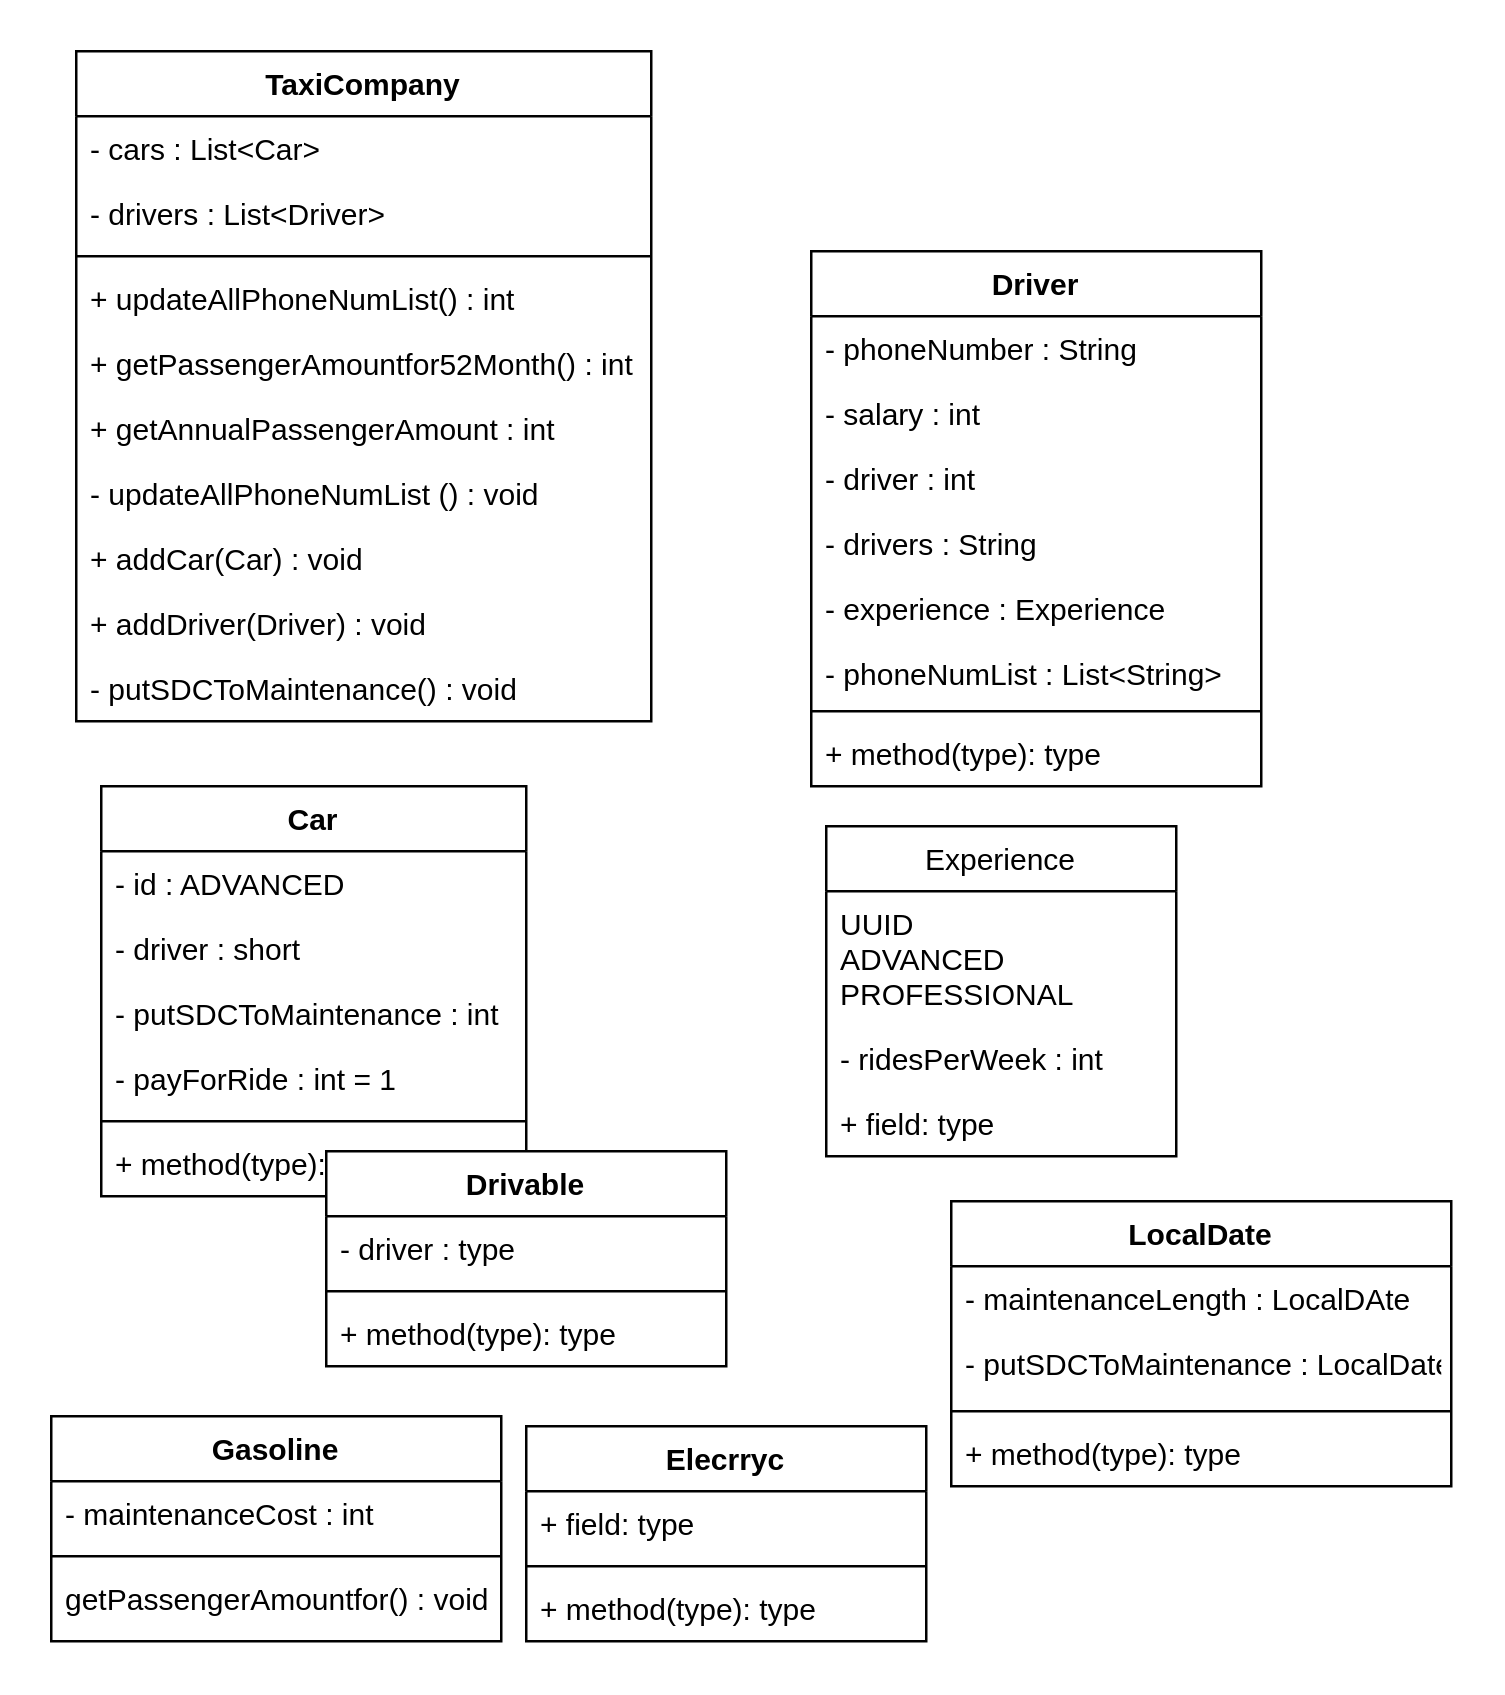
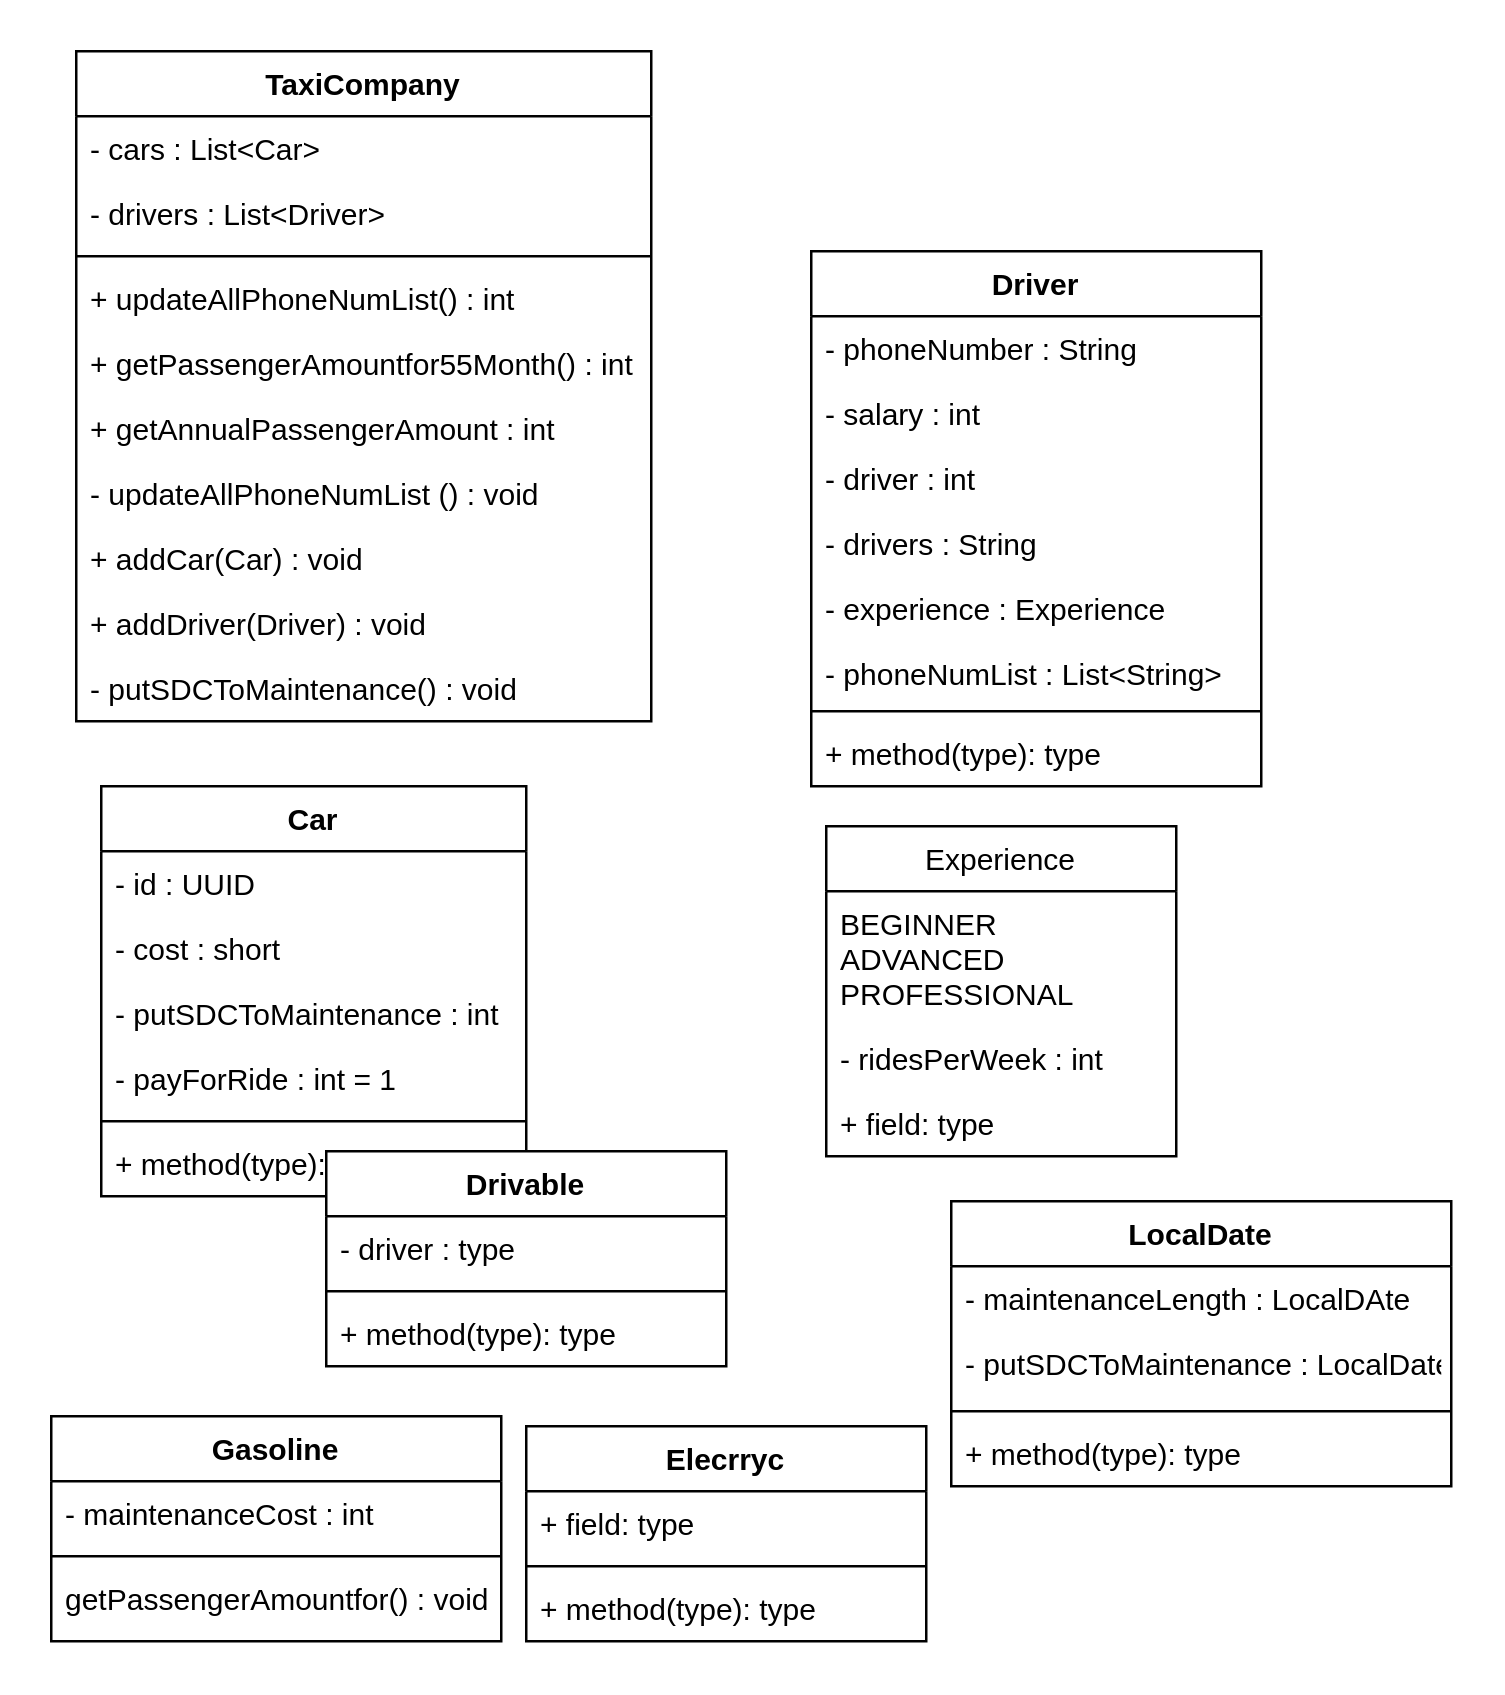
- <mxCell id="7" value="+ getPassengerAmountfor52Month() : int" style="text;strokeColor=none;fillColor=none;align=left;verticalAlign=top;spacingLeft=4;spacingRight=4;overflow=hidden;rotatable=0;points=[[0,0.5],[1,0.5]];portConstraint=eastwest;" vertex="1" parent="2"><mxGeometry y="112" width="230" height="26" as="geometry" /></mxCell>
+ <mxCell id="7" value="+ getPassengerAmountfor55Month() : int" style="text;strokeColor=none;fillColor=none;align=left;verticalAlign=top;spacingLeft=4;spacingRight=4;overflow=hidden;rotatable=0;points=[[0,0.5],[1,0.5]];portConstraint=eastwest;" vertex="1" parent="2"><mxGeometry y="112" width="230" height="26" as="geometry" /></mxCell>
- <mxCell id="14" value="- id : ADVANCED" style="text;strokeColor=none;fillColor=none;align=left;verticalAlign=top;spacingLeft=4;spacingRight=4;overflow=hidden;rotatable=0;points=[[0,0.5],[1,0.5]];portConstraint=eastwest;" vertex="1" parent="13"><mxGeometry y="26" width="170" height="26" as="geometry" /></mxCell>
+ <mxCell id="14" value="- id : UUID" style="text;strokeColor=none;fillColor=none;align=left;verticalAlign=top;spacingLeft=4;spacingRight=4;overflow=hidden;rotatable=0;points=[[0,0.5],[1,0.5]];portConstraint=eastwest;" vertex="1" parent="13"><mxGeometry y="26" width="170" height="26" as="geometry" /></mxCell>
- <mxCell id="47" value="UUID&#10;ADVANCED&#10;PROFESSIONAL" style="text;strokeColor=none;fillColor=none;align=left;verticalAlign=top;spacingLeft=4;spacingRight=4;overflow=hidden;rotatable=0;points=[[0,0.5],[1,0.5]];portConstraint=eastwest;" vertex="1" parent="46"><mxGeometry y="26" width="140" height="54" as="geometry" /></mxCell>
+ <mxCell id="47" value="BEGINNER&#10;ADVANCED&#10;PROFESSIONAL" style="text;strokeColor=none;fillColor=none;align=left;verticalAlign=top;spacingLeft=4;spacingRight=4;overflow=hidden;rotatable=0;points=[[0,0.5],[1,0.5]];portConstraint=eastwest;" vertex="1" parent="46"><mxGeometry y="26" width="140" height="54" as="geometry" /></mxCell>
- <mxCell id="15" value="- driver : short" style="text;strokeColor=none;fillColor=none;align=left;verticalAlign=top;spacingLeft=4;spacingRight=4;overflow=hidden;rotatable=0;points=[[0,0.5],[1,0.5]];portConstraint=eastwest;" vertex="1" parent="13"><mxGeometry y="52" width="170" height="26" as="geometry" /></mxCell>
+ <mxCell id="15" value="- cost : short" style="text;strokeColor=none;fillColor=none;align=left;verticalAlign=top;spacingLeft=4;spacingRight=4;overflow=hidden;rotatable=0;points=[[0,0.5],[1,0.5]];portConstraint=eastwest;" vertex="1" parent="13"><mxGeometry y="52" width="170" height="26" as="geometry" /></mxCell>
